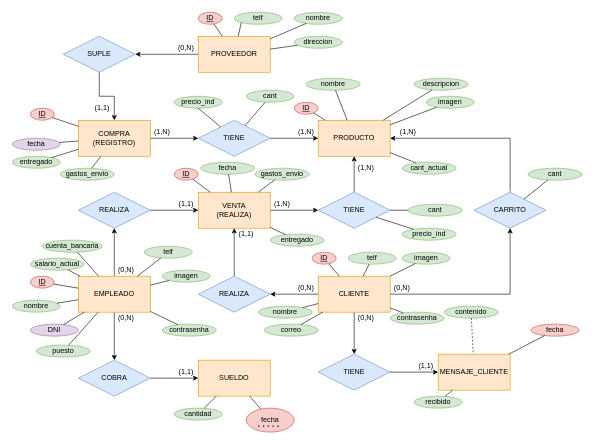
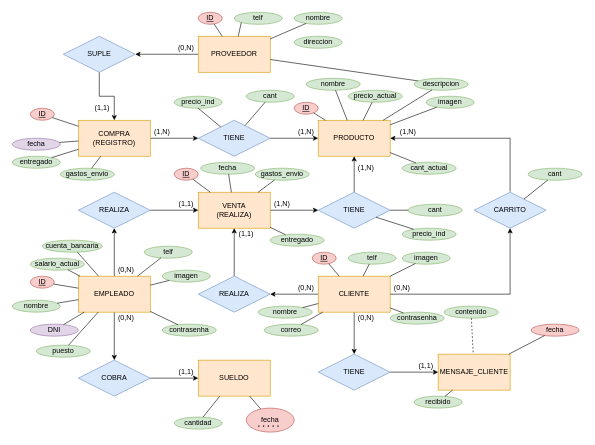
- <mxCell id="46" value="" style="endArrow=none;html=1;" parent="1" source="3" target="43" edge="1"><mxGeometry width="50" height="50" relative="1" as="geometry"><mxPoint x="470" y="81.38" as="sourcePoint" /><mxPoint x="521.224" y="56.946" as="targetPoint" /></mxGeometry></mxCell>
+ <mxCell id="46" value="" style="endArrow=none;html=1;" parent="1" source="3" target="57" edge="1"><mxGeometry width="50" height="50" relative="1" as="geometry"><mxPoint x="470" y="81.38" as="sourcePoint" /><mxPoint x="521.224" y="56.946" as="targetPoint" /></mxGeometry></mxCell>
+ <mxCell id="55" value="precio_actual" style="ellipse;whiteSpace=wrap;html=1;align=center;fillColor=#d5e8d4;strokeColor=#82b366;" parent="1" vertex="1"><mxGeometry x="580" y="150" width="90" height="20" as="geometry" /></mxCell>
+ <mxCell id="58" value="" style="endArrow=none;html=1;" parent="1" source="4" target="55" edge="1"><mxGeometry width="50" height="50" relative="1" as="geometry"><mxPoint x="330" y="270" as="sourcePoint" /><mxPoint x="380" y="220" as="targetPoint" /></mxGeometry></mxCell>
- <mxCell id="92" value="cantidad" style="ellipse;whiteSpace=wrap;html=1;align=center;fillColor=#d5e8d4;strokeColor=#82b366;" parent="1" vertex="1"><mxGeometry x="290" y="680" width="80" height="20" as="geometry" /></mxCell>
+ <mxCell id="92" value="cantidad" style="ellipse;whiteSpace=wrap;html=1;align=center;fillColor=#d5e8d4;strokeColor=#82b366;" parent="1" vertex="1"><mxGeometry x="290" y="695" width="80" height="20" as="geometry" /></mxCell>
